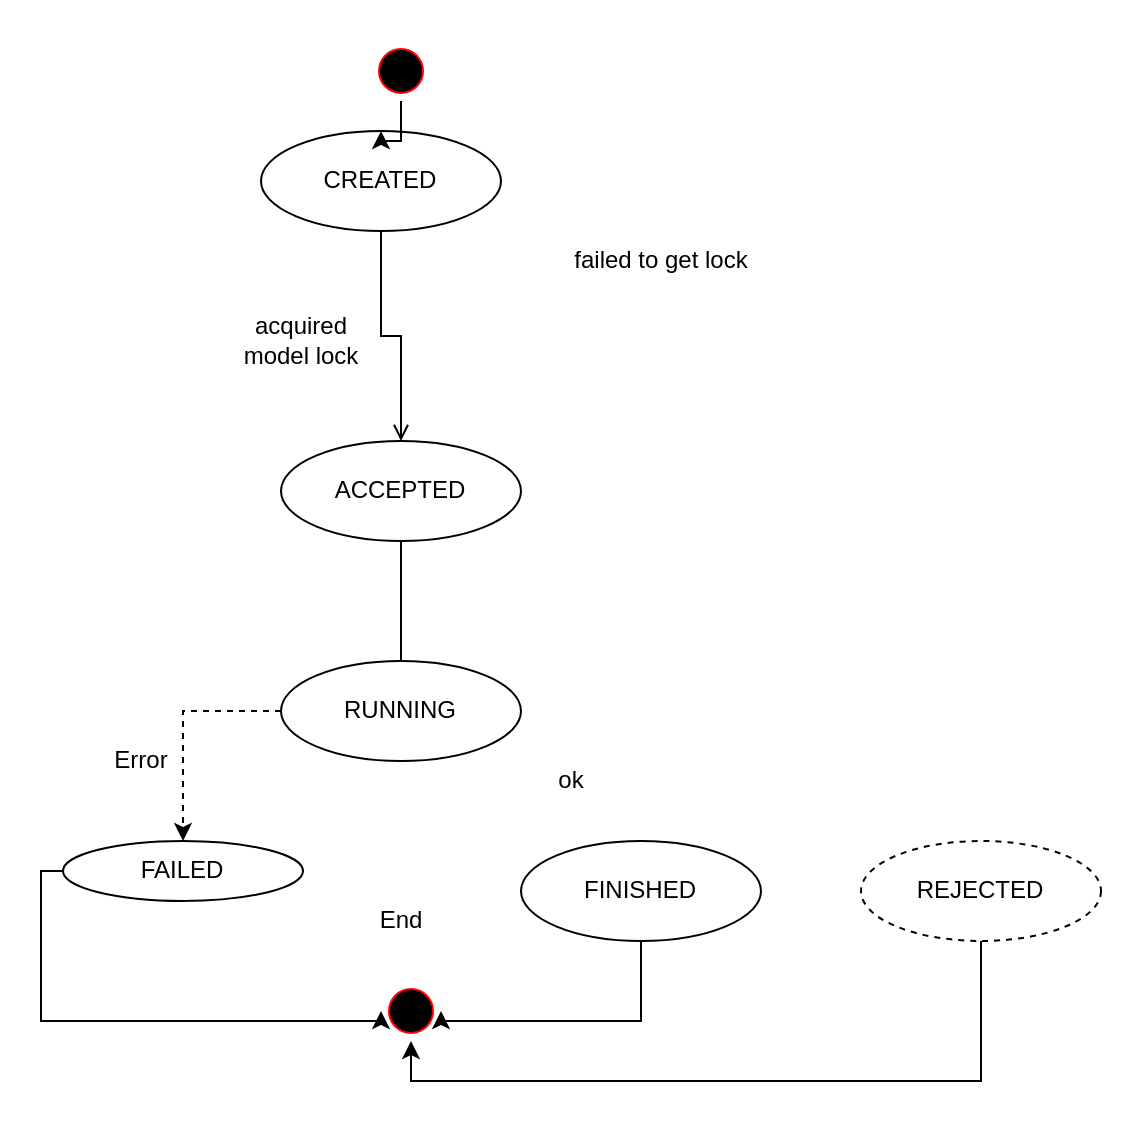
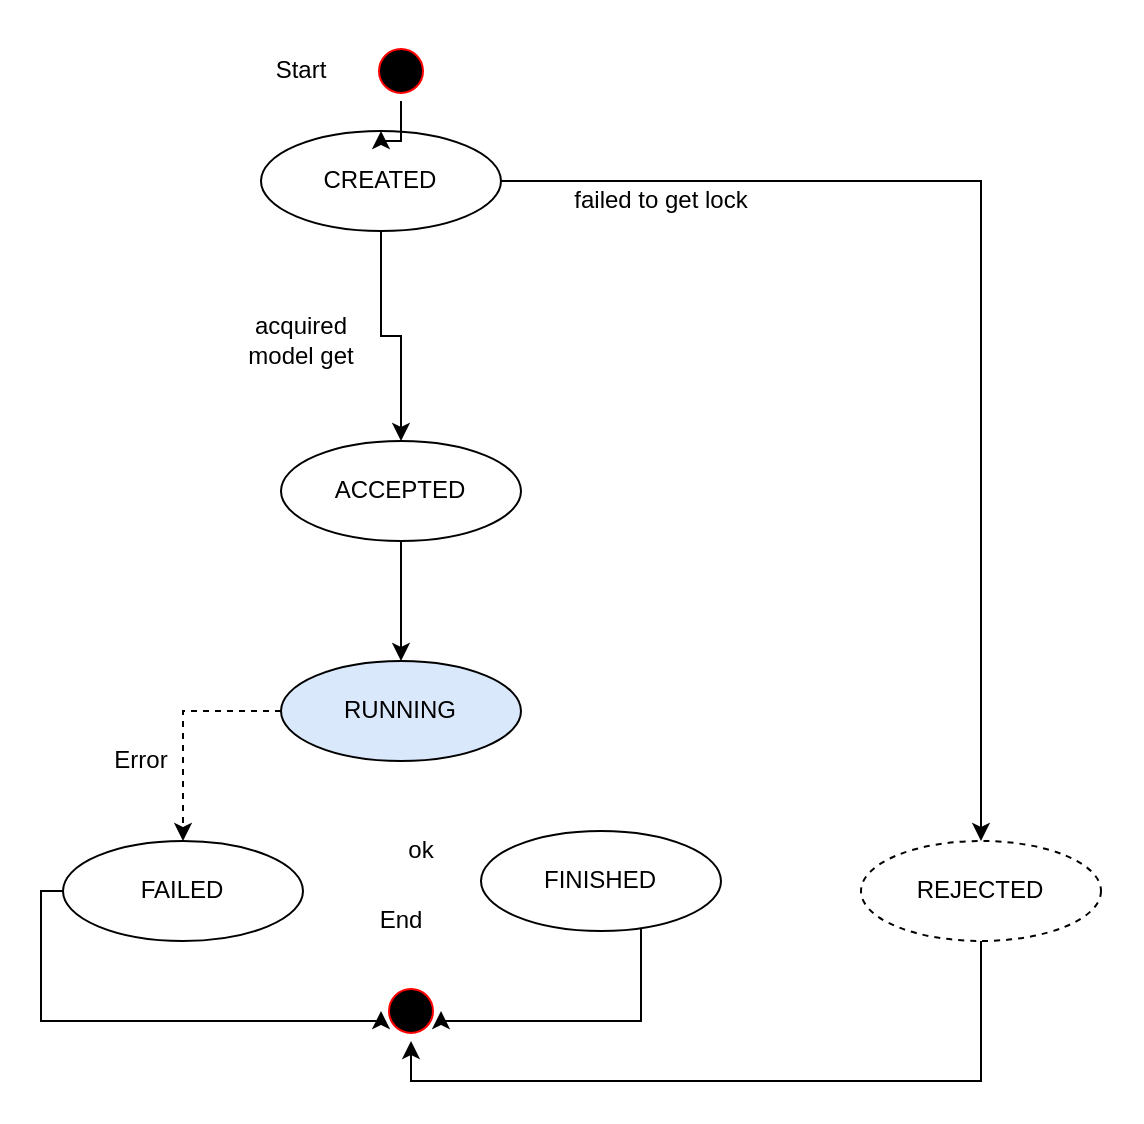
+ <mxCell id="18" value="Start" style="text;html=1;align=center;verticalAlign=middle;resizable=0;points=[];autosize=1;strokeColor=none;fillColor=none;" vertex="1" parent="1"><mxGeometry x="130" y="25" width="40" height="20" as="geometry" /></mxCell>
- <mxCell id="22" value="failed to get lock" style="text;html=1;align=center;verticalAlign=middle;resizable=0;points=[];autosize=1;strokeColor=none;fillColor=none;" vertex="1" parent="1"><mxGeometry x="280" y="120" width="100" height="20" as="geometry" /></mxCell>
+ <mxCell id="22" value="failed to get lock" style="text;html=1;align=center;verticalAlign=middle;resizable=0;points=[];autosize=1;strokeColor=none;fillColor=none;" vertex="1" parent="1"><mxGeometry x="280" y="90" width="100" height="20" as="geometry" /></mxCell>
+ <mxCell id="2" style="edgeStyle=orthogonalEdgeStyle;rounded=0;orthogonalLoop=1;jettySize=auto;html=1;entryX=0.5;entryY=0;entryDx=0;entryDy=0;" edge="1" parent="1" source="3" target="7"><mxGeometry relative="1" as="geometry" /></mxCell>
- <mxCell id="23" value="&lt;div&gt;acquired&lt;/div&gt;&lt;div&gt;model lock&lt;/div&gt;" style="text;html=1;align=center;verticalAlign=middle;resizable=0;points=[];autosize=1;strokeColor=none;fillColor=none;" vertex="1" parent="1"><mxGeometry x="115" y="155" width="70" height="30" as="geometry" /></mxCell>
+ <mxCell id="23" value="&lt;div&gt;acquired&lt;/div&gt;&lt;div&gt;model get&lt;/div&gt;" style="text;html=1;align=center;verticalAlign=middle;resizable=0;points=[];autosize=1;strokeColor=none;fillColor=none;" vertex="1" parent="1"><mxGeometry x="115" y="155" width="70" height="30" as="geometry" /></mxCell>
- <mxCell id="8" style="edgeStyle=orthogonalEdgeStyle;rounded=0;orthogonalLoop=1;jettySize=auto;html=1;exitX=0.5;exitY=1;exitDx=0;exitDy=0;endArrow=open;" edge="1" parent="1" source="3" target="11"><mxGeometry relative="1" as="geometry"><mxPoint x="200" y="250" as="sourcePoint" /></mxGeometry></mxCell>
+ <mxCell id="8" style="edgeStyle=orthogonalEdgeStyle;rounded=0;orthogonalLoop=1;jettySize=auto;html=1;exitX=0.5;exitY=1;exitDx=0;exitDy=0;" edge="1" parent="1" source="3" target="11"><mxGeometry relative="1" as="geometry"><mxPoint x="200" y="250" as="sourcePoint" /></mxGeometry></mxCell>
- <mxCell id="10" style="edgeStyle=orthogonalEdgeStyle;rounded=0;orthogonalLoop=1;jettySize=auto;html=1;entryX=0.5;entryY=0;entryDx=0;entryDy=0;endArrow=none;" edge="1" parent="1" source="11" target="12"><mxGeometry relative="1" as="geometry" /></mxCell>
+ <mxCell id="10" style="edgeStyle=orthogonalEdgeStyle;rounded=0;orthogonalLoop=1;jettySize=auto;html=1;entryX=0.5;entryY=0;entryDx=0;entryDy=0;" edge="1" parent="1" source="11" target="12"><mxGeometry relative="1" as="geometry" /></mxCell>
- <mxCell id="12" value="RUNNING" style="ellipse;whiteSpace=wrap;html=1;" vertex="1" parent="1"><mxGeometry x="140" y="330" width="120" height="50" as="geometry" /></mxCell>
+ <mxCell id="12" value="RUNNING" style="ellipse;whiteSpace=wrap;html=1;fillColor=#dae8fc;" vertex="1" parent="1"><mxGeometry x="140" y="330" width="120" height="50" as="geometry" /></mxCell>
- <mxCell id="20" value="ok" style="text;html=1;align=center;verticalAlign=middle;resizable=0;points=[];autosize=1;strokeColor=none;fillColor=none;" vertex="1" parent="1"><mxGeometry x="270" y="380" width="30" height="20" as="geometry" /></mxCell>
+ <mxCell id="20" value="ok" style="text;html=1;align=center;verticalAlign=middle;resizable=0;points=[];autosize=1;strokeColor=none;fillColor=none;" vertex="1" parent="1"><mxGeometry x="195" y="415" width="30" height="20" as="geometry" /></mxCell>
- <mxCell id="16" value="FAILED" style="ellipse;whiteSpace=wrap;html=1;" vertex="1" parent="1"><mxGeometry x="31" y="420" width="120" height="30" as="geometry" /></mxCell>
+ <mxCell id="16" value="FAILED" style="ellipse;whiteSpace=wrap;html=1;" vertex="1" parent="1"><mxGeometry x="31" y="420" width="120" height="50" as="geometry" /></mxCell>
- <mxCell id="14" value="FINISHED" style="ellipse;whiteSpace=wrap;html=1;" vertex="1" parent="1"><mxGeometry x="260" y="420" width="120" height="50" as="geometry" /></mxCell>
+ <mxCell id="14" value="FINISHED" style="ellipse;whiteSpace=wrap;html=1;" vertex="1" parent="1"><mxGeometry x="240" y="415" width="120" height="50" as="geometry" /></mxCell>
